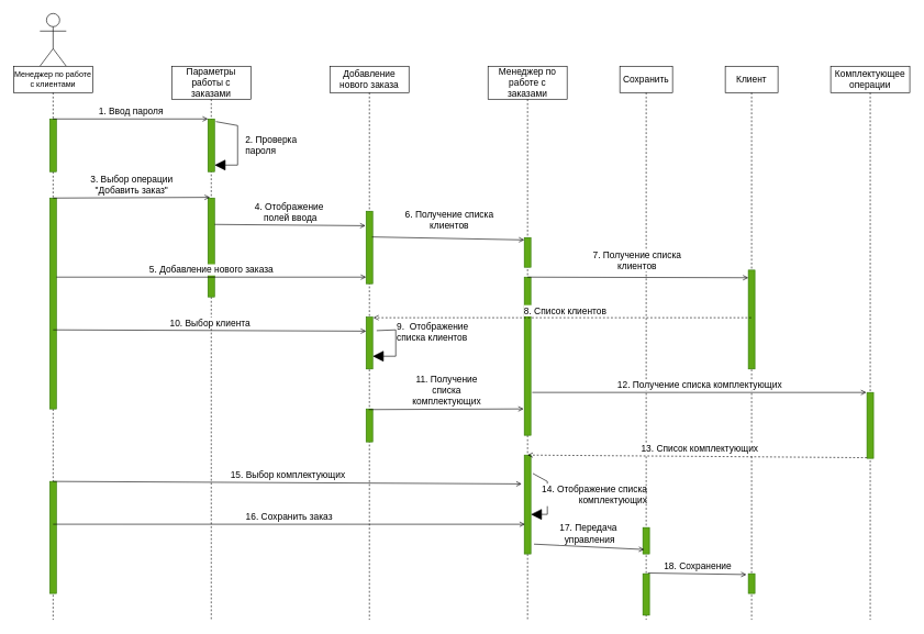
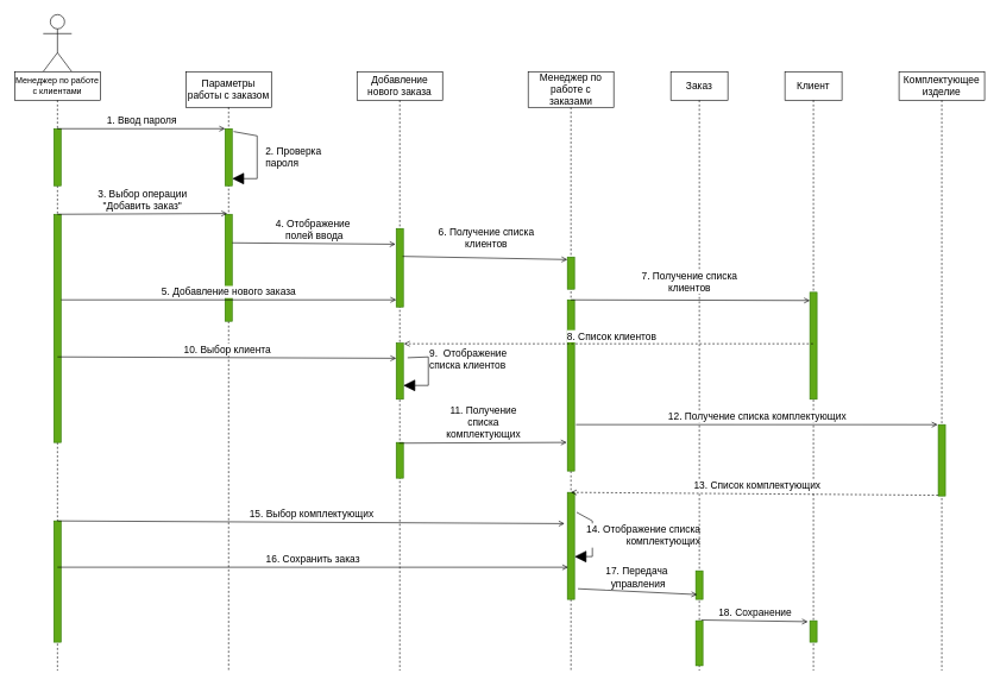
- <mxCell id="22" value="Сохранить" style="shape=umlLifeline;perimeter=lifelinePerimeter;whiteSpace=wrap;html=1;container=1;collapsible=0;recursiveResize=0;outlineConnect=0;fontSize=14;" parent="1" vertex="1"><mxGeometry x="940" y="100" width="80" height="840" as="geometry" /></mxCell>
+ <mxCell id="22" value="Заказ" style="shape=umlLifeline;perimeter=lifelinePerimeter;whiteSpace=wrap;html=1;container=1;collapsible=0;recursiveResize=0;outlineConnect=0;fontSize=14;" parent="1" vertex="1"><mxGeometry x="940" y="100" width="80" height="840" as="geometry" /></mxCell>
- <mxCell id="28" value="Комплектующее операции" style="shape=umlLifeline;perimeter=lifelinePerimeter;whiteSpace=wrap;html=1;container=1;collapsible=0;recursiveResize=0;outlineConnect=0;fontSize=14;" parent="1" vertex="1"><mxGeometry x="1260" y="100" width="120" height="840" as="geometry" /></mxCell>
+ <mxCell id="28" value="Комплектующее изделие" style="shape=umlLifeline;perimeter=lifelinePerimeter;whiteSpace=wrap;html=1;container=1;collapsible=0;recursiveResize=0;outlineConnect=0;fontSize=14;" parent="1" vertex="1"><mxGeometry x="1260" y="100" width="120" height="840" as="geometry" /></mxCell>
- <mxCell id="7" value="Параметры работы с заказами" style="shape=umlLifeline;perimeter=lifelinePerimeter;whiteSpace=wrap;html=1;container=1;collapsible=0;recursiveResize=0;outlineConnect=0;fontSize=14;size=50;" parent="1" vertex="1"><mxGeometry x="260" y="100" width="120" height="840" as="geometry" /></mxCell>
+ <mxCell id="7" value="Параметры работы с заказом" style="shape=umlLifeline;perimeter=lifelinePerimeter;whiteSpace=wrap;html=1;container=1;collapsible=0;recursiveResize=0;outlineConnect=0;fontSize=14;size=50;" parent="1" vertex="1"><mxGeometry x="260" y="100" width="120" height="840" as="geometry" /></mxCell>
